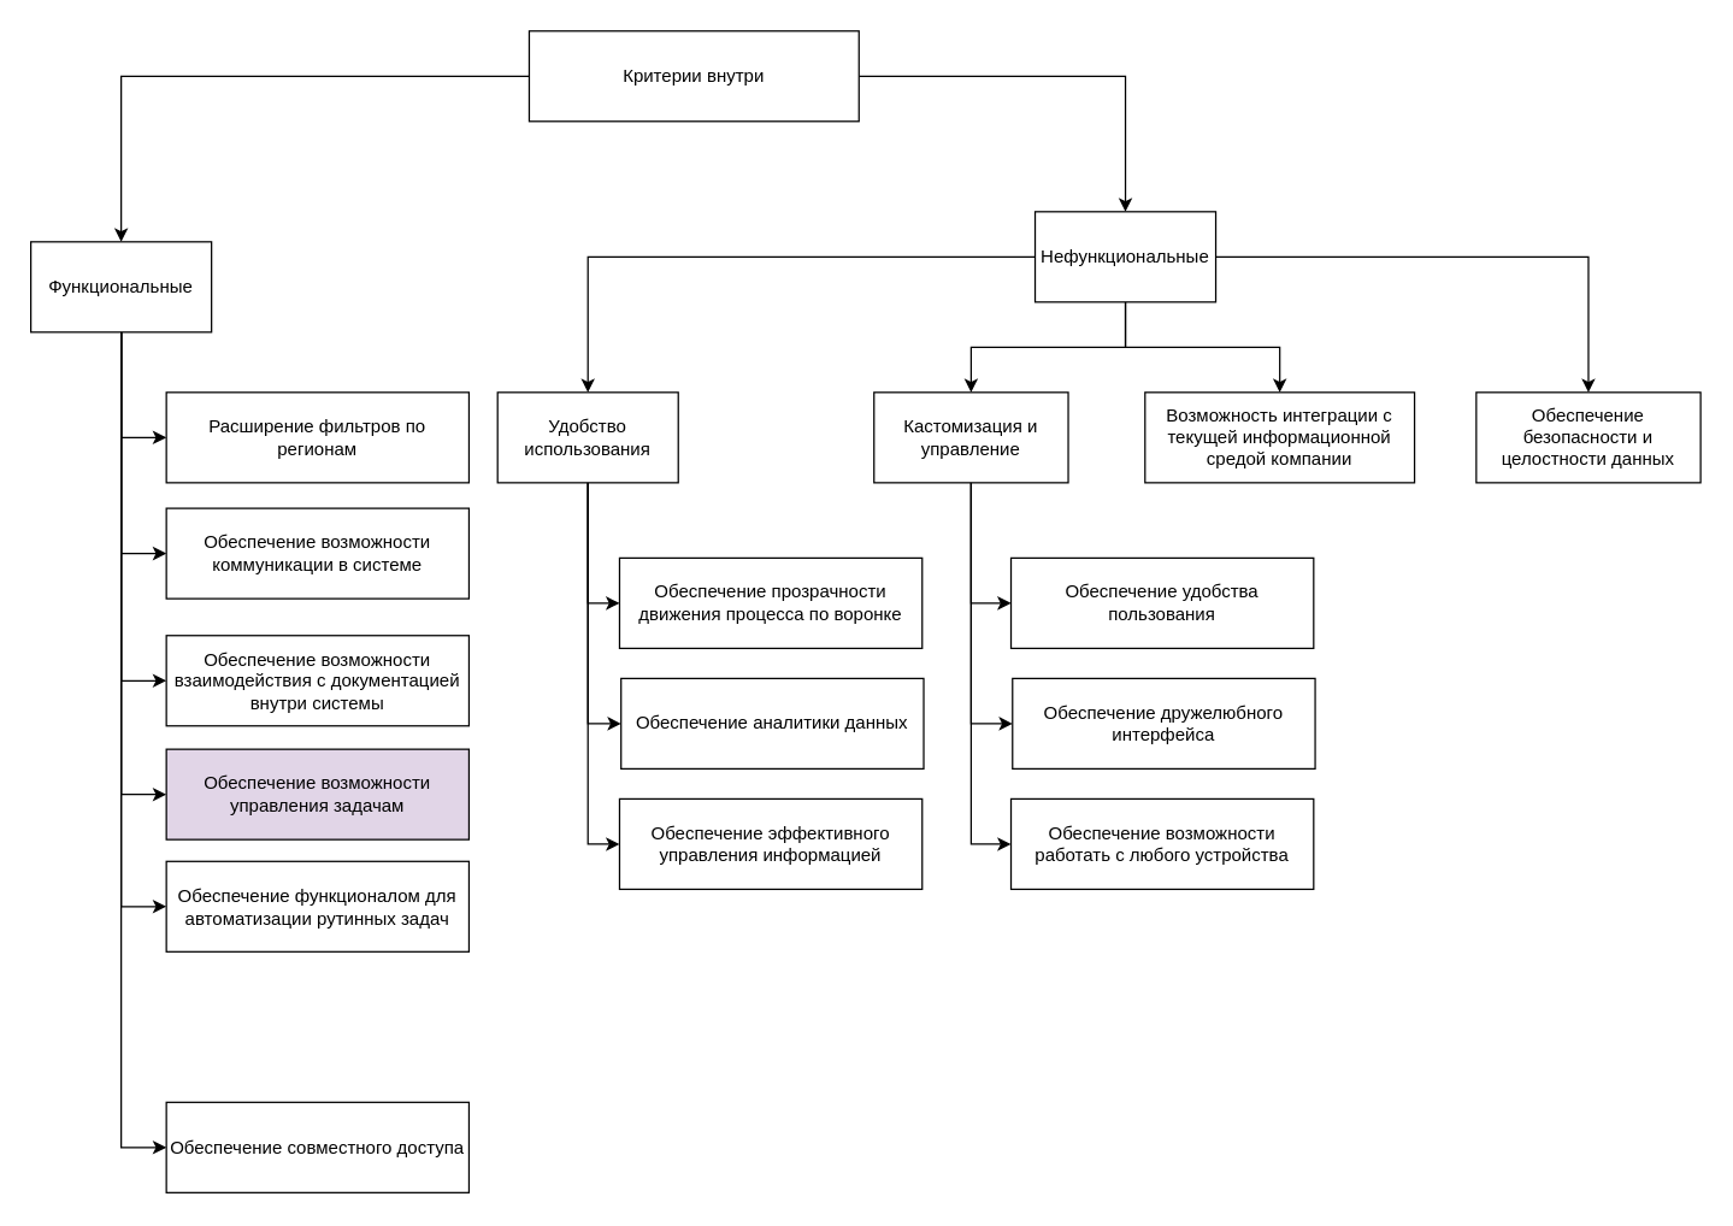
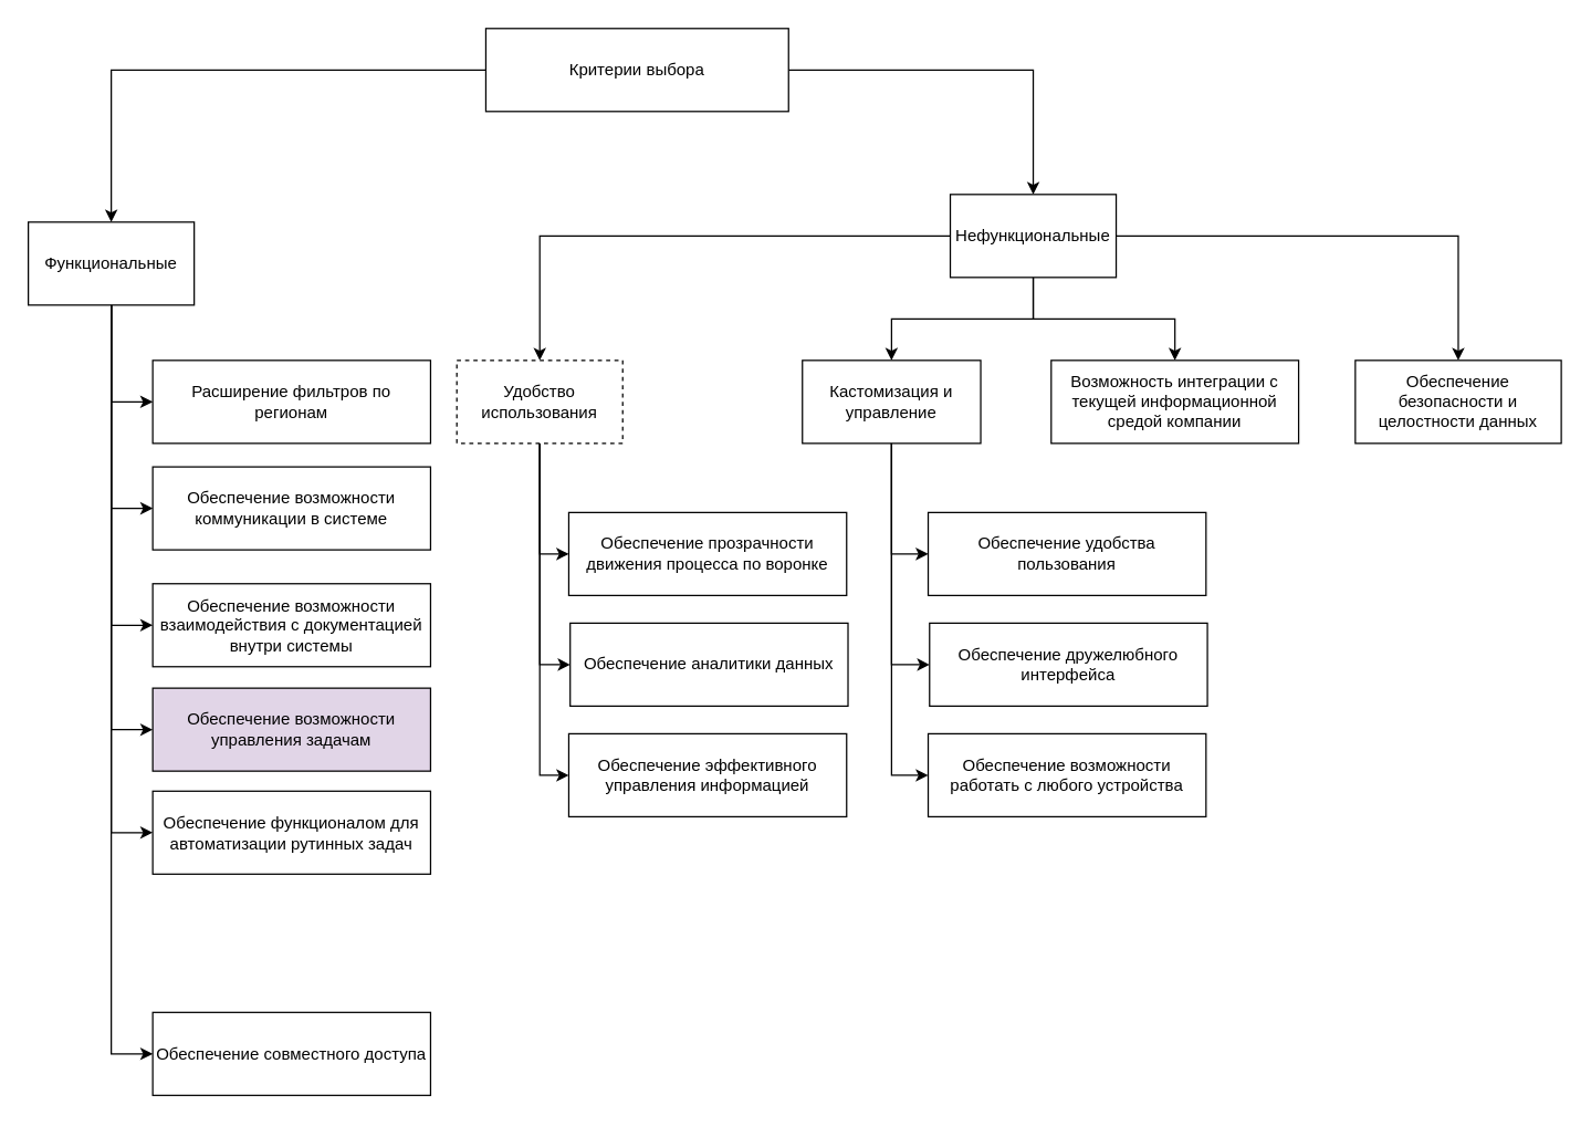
- <mxCell id="4" value="Критерии внутри" style="rounded=0;whiteSpace=wrap;html=1;" parent="1" vertex="1"><mxGeometry x="351" y="20" width="219" height="60" as="geometry" /></mxCell>
+ <mxCell id="4" value="Критерии выбора" style="rounded=0;whiteSpace=wrap;html=1;" parent="1" vertex="1"><mxGeometry x="351" y="20" width="219" height="60" as="geometry" /></mxCell>
- <mxCell id="25" value="Удобство использования" style="rounded=0;whiteSpace=wrap;html=1;" parent="1" vertex="1"><mxGeometry x="330" y="260" width="120" height="60" as="geometry" /></mxCell>
+ <mxCell id="25" value="Удобство использования" style="rounded=0;whiteSpace=wrap;html=1;dashed=1;" parent="1" vertex="1"><mxGeometry x="330" y="260" width="120" height="60" as="geometry" /></mxCell>
